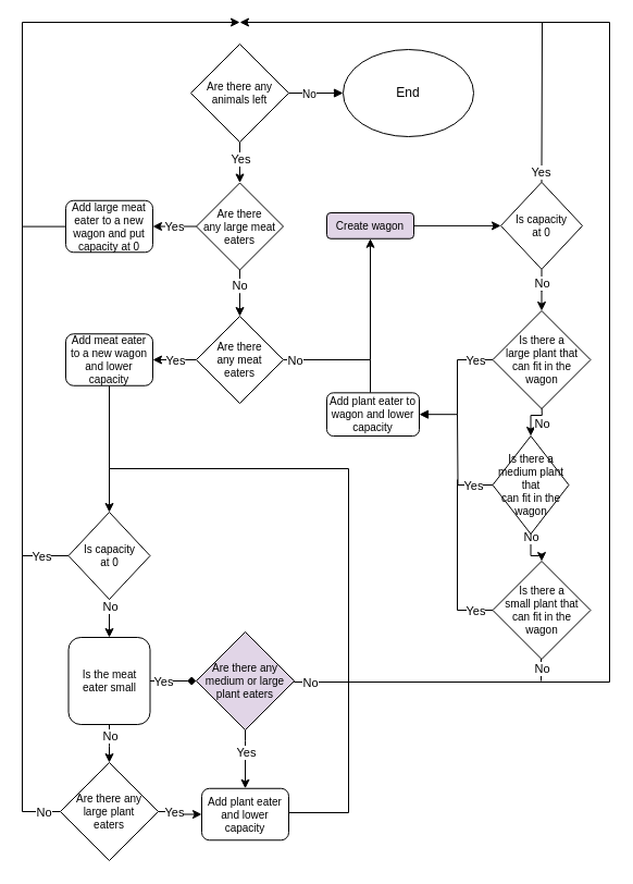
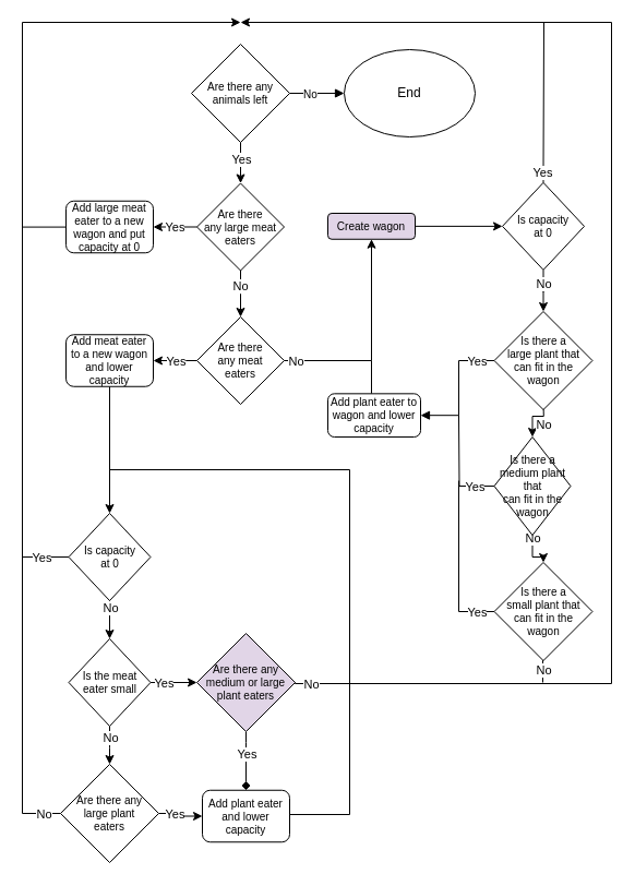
- <mxCell id="26" value="Is the meat &lt;br&gt;eater small" style="whiteSpace=wrap;html=1;fontSize=10;rounded=1;" vertex="1" parent="1"><mxGeometry x="62.5" y="585" width="75" height="80" as="geometry" /></mxCell>
+ <mxCell id="26" value="Is the meat &lt;br&gt;eater small" style="rhombus;whiteSpace=wrap;html=1;fontSize=10;" vertex="1" parent="1"><mxGeometry x="62.5" y="585" width="75" height="80" as="geometry" /></mxCell>
- <mxCell id="22" style="edgeStyle=orthogonalEdgeStyle;rounded=0;orthogonalLoop=1;jettySize=auto;html=1;entryX=0;entryY=0.5;entryDx=0;entryDy=0;endArrow=diamond;" edge="1" parent="1" source="26" target="29"><mxGeometry relative="1" as="geometry" /></mxCell>
+ <mxCell id="22" style="edgeStyle=orthogonalEdgeStyle;rounded=0;orthogonalLoop=1;jettySize=auto;html=1;entryX=0;entryY=0.5;entryDx=0;entryDy=0;" edge="1" parent="1" source="26" target="29"><mxGeometry relative="1" as="geometry" /></mxCell>
- <mxCell id="27" style="edgeStyle=orthogonalEdgeStyle;rounded=0;orthogonalLoop=1;jettySize=auto;html=1;entryX=0.5;entryY=0;entryDx=0;entryDy=0;" edge="1" parent="1" source="29" target="43"><mxGeometry relative="1" as="geometry"><Array as="points"><mxPoint x="225" y="680" /><mxPoint x="225" y="680" /></Array></mxGeometry></mxCell>
+ <mxCell id="27" style="edgeStyle=orthogonalEdgeStyle;rounded=0;orthogonalLoop=1;jettySize=auto;html=1;entryX=0.5;entryY=0;entryDx=0;entryDy=0;endArrow=diamond;" edge="1" parent="1" source="29" target="43"><mxGeometry relative="1" as="geometry"><Array as="points"><mxPoint x="225" y="680" /><mxPoint x="225" y="680" /></Array></mxGeometry></mxCell>
